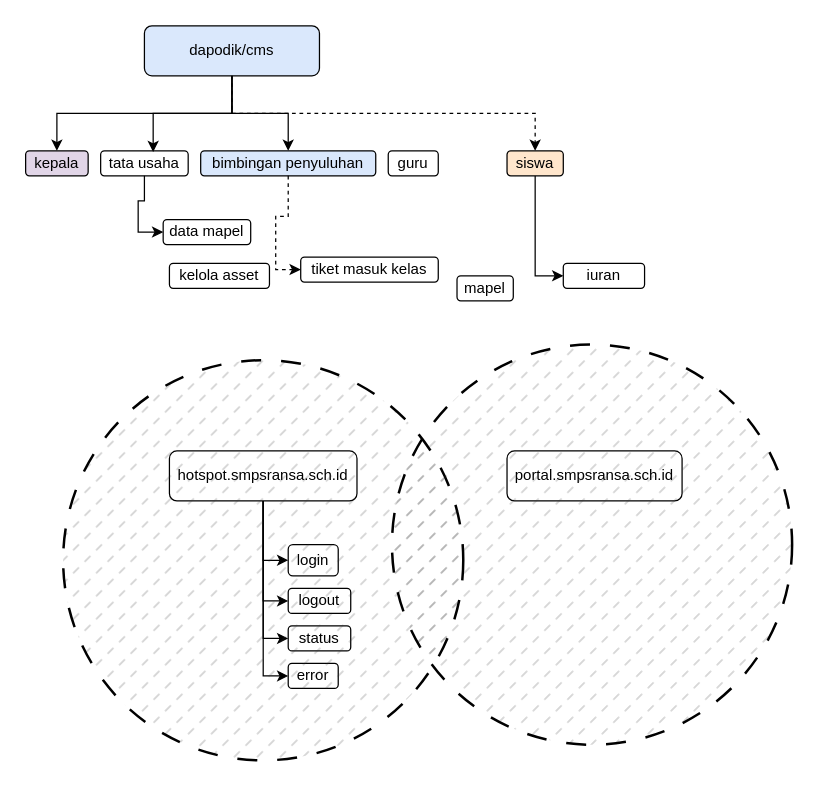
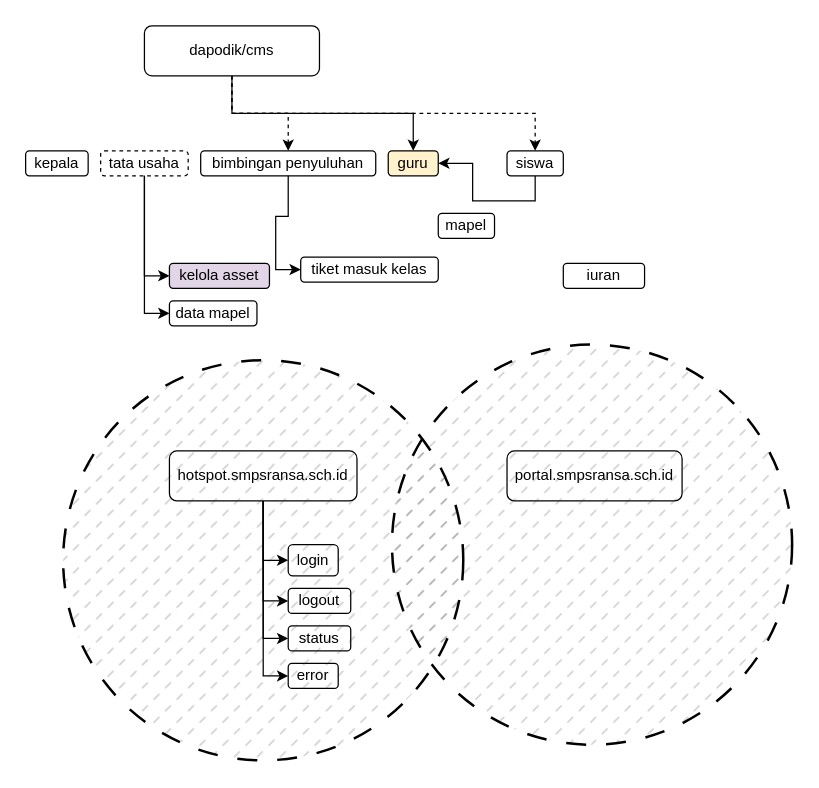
- <mxCell id="15" value="dapodik/cms" style="rounded=1;whiteSpace=wrap;html=1;fillColor=#dae8fc;" vertex="1" parent="1"><mxGeometry x="115" y="20" width="140" height="40" as="geometry" /></mxCell>
+ <mxCell id="15" value="dapodik/cms" style="rounded=1;whiteSpace=wrap;html=1;" vertex="1" parent="1"><mxGeometry x="115" y="20" width="140" height="40" as="geometry" /></mxCell>
- <mxCell id="12" style="edgeStyle=orthogonalEdgeStyle;rounded=0;orthogonalLoop=1;jettySize=auto;html=1;exitX=0.5;exitY=1;exitDx=0;exitDy=0;entryX=0.5;entryY=0;entryDx=0;entryDy=0;" edge="1" parent="1" source="15" target="17"><mxGeometry relative="1" as="geometry" /></mxCell>
+ <mxCell id="12" style="edgeStyle=orthogonalEdgeStyle;rounded=0;orthogonalLoop=1;jettySize=auto;html=1;exitX=0.5;exitY=1;exitDx=0;exitDy=0;" edge="1" parent="1" source="15" target="20"><mxGeometry relative="1" as="geometry" /></mxCell>
- <mxCell id="13" style="edgeStyle=orthogonalEdgeStyle;rounded=0;orthogonalLoop=1;jettySize=auto;html=1;exitX=0.5;exitY=1;exitDx=0;exitDy=0;" edge="1" parent="1" source="15" target="19"><mxGeometry relative="1" as="geometry" /></mxCell>
+ <mxCell id="13" style="edgeStyle=orthogonalEdgeStyle;rounded=0;orthogonalLoop=1;jettySize=auto;html=1;exitX=0.5;exitY=1;exitDx=0;exitDy=0;dashed=1;" edge="1" parent="1" source="15" target="19"><mxGeometry relative="1" as="geometry" /></mxCell>
- <mxCell id="28" style="edgeStyle=orthogonalEdgeStyle;rounded=0;orthogonalLoop=1;jettySize=auto;html=1;exitX=0.5;exitY=1;exitDx=0;exitDy=0;entryX=0.6;entryY=0.05;entryDx=0;entryDy=0;entryPerimeter=0;" edge="1" parent="1" source="15" target="18"><mxGeometry relative="1" as="geometry" /></mxCell>
- <mxCell id="17" value="kepala" style="rounded=1;whiteSpace=wrap;html=1;fillColor=#e1d5e7;" vertex="1" parent="16"><mxGeometry width="50" height="20" as="geometry" /></mxCell>
+ <mxCell id="17" value="kepala" style="rounded=1;whiteSpace=wrap;html=1;" vertex="1" parent="16"><mxGeometry width="50" height="20" as="geometry" /></mxCell>
- <mxCell id="18" value="tata usaha" style="rounded=1;whiteSpace=wrap;html=1;" vertex="1" parent="16"><mxGeometry x="60" width="70" height="20" as="geometry" /></mxCell>
+ <mxCell id="18" value="tata usaha" style="rounded=1;whiteSpace=wrap;html=1;dashed=1;" vertex="1" parent="16"><mxGeometry x="60" width="70" height="20" as="geometry" /></mxCell>
- <mxCell id="19" value="bimbingan penyuluhan" style="rounded=1;whiteSpace=wrap;html=1;fillColor=#dae8fc;" vertex="1" parent="16"><mxGeometry x="140" width="140" height="20" as="geometry" /></mxCell>
+ <mxCell id="19" value="bimbingan penyuluhan" style="rounded=1;whiteSpace=wrap;html=1;" vertex="1" parent="16"><mxGeometry x="140" width="140" height="20" as="geometry" /></mxCell>
- <mxCell id="20" value="guru" style="rounded=1;whiteSpace=wrap;html=1;" vertex="1" parent="16"><mxGeometry x="290" width="40" height="20" as="geometry" /></mxCell>
+ <mxCell id="20" value="guru" style="rounded=1;whiteSpace=wrap;html=1;fillColor=#fff2cc;" vertex="1" parent="16"><mxGeometry x="290" width="40" height="20" as="geometry" /></mxCell>
- <mxCell id="23" value="siswa" style="rounded=1;whiteSpace=wrap;html=1;fillColor=#ffe6cc;" vertex="1" parent="1"><mxGeometry x="405" y="120" width="45" height="20" as="geometry" /></mxCell>
+ <mxCell id="23" value="siswa" style="rounded=1;whiteSpace=wrap;html=1;" vertex="1" parent="1"><mxGeometry x="405" y="120" width="45" height="20" as="geometry" /></mxCell>
- <mxCell id="29" style="edgeStyle=orthogonalEdgeStyle;rounded=0;orthogonalLoop=1;jettySize=auto;html=1;exitX=0.5;exitY=1;exitDx=0;exitDy=0;entryX=0;entryY=0.5;entryDx=0;entryDy=0;dashed=1;" edge="1" parent="1" source="19" target="27"><mxGeometry relative="1" as="geometry" /></mxCell>
+ <mxCell id="29" style="edgeStyle=orthogonalEdgeStyle;rounded=0;orthogonalLoop=1;jettySize=auto;html=1;exitX=0.5;exitY=1;exitDx=0;exitDy=0;entryX=0;entryY=0.5;entryDx=0;entryDy=0;" edge="1" parent="1" source="19" target="27"><mxGeometry relative="1" as="geometry" /></mxCell>
- <mxCell id="26" value="data mapel" style="rounded=1;whiteSpace=wrap;html=1;" vertex="1" parent="1"><mxGeometry x="130" y="175" width="70" height="20" as="geometry" /></mxCell>
+ <mxCell id="26" value="data mapel" style="rounded=1;whiteSpace=wrap;html=1;" vertex="1" parent="1"><mxGeometry x="135" y="240" width="70" height="20" as="geometry" /></mxCell>
- <mxCell id="22" style="edgeStyle=orthogonalEdgeStyle;rounded=0;orthogonalLoop=1;jettySize=auto;html=1;exitX=0.5;exitY=1;exitDx=0;exitDy=0;entryX=0;entryY=0.5;entryDx=0;entryDy=0;" edge="1" parent="1" source="23" target="24"><mxGeometry relative="1" as="geometry" /></mxCell>
+ <mxCell id="22" style="edgeStyle=orthogonalEdgeStyle;rounded=0;orthogonalLoop=1;jettySize=auto;html=1;exitX=0.5;exitY=1;exitDx=0;exitDy=0;" edge="1" parent="1" source="23" target="20"><mxGeometry relative="1" as="geometry" /></mxCell>
+ <mxCell id="30" style="edgeStyle=orthogonalEdgeStyle;rounded=0;orthogonalLoop=1;jettySize=auto;html=1;exitX=0.5;exitY=1;exitDx=0;exitDy=0;entryX=0;entryY=0.5;entryDx=0;entryDy=0;" edge="1" parent="1" source="18" target="25"><mxGeometry relative="1" as="geometry" /></mxCell>
- <mxCell id="25" value="kelola asset" style="rounded=1;whiteSpace=wrap;html=1;" vertex="1" parent="1"><mxGeometry x="135" y="210" width="80" height="20" as="geometry" /></mxCell>
+ <mxCell id="25" value="kelola asset" style="rounded=1;whiteSpace=wrap;html=1;fillColor=#e1d5e7;" vertex="1" parent="1"><mxGeometry x="135" y="210" width="80" height="20" as="geometry" /></mxCell>
- <mxCell id="21" value="mapel" style="rounded=1;whiteSpace=wrap;html=1;" vertex="1" parent="1"><mxGeometry x="365" y="220" width="45" height="20" as="geometry" /></mxCell>
+ <mxCell id="21" value="mapel" style="rounded=1;whiteSpace=wrap;html=1;" vertex="1" parent="1"><mxGeometry x="350" y="170" width="45" height="20" as="geometry" /></mxCell>
